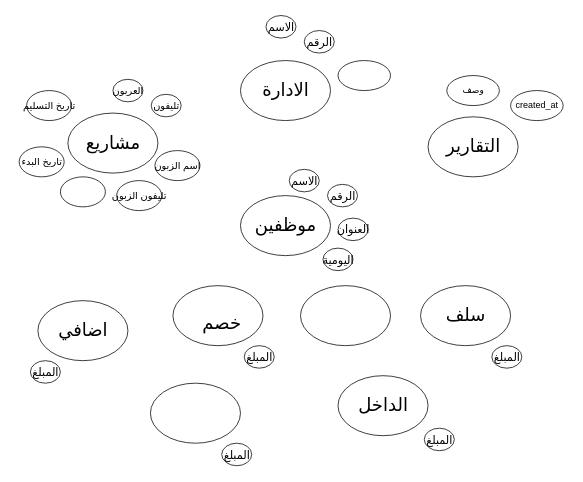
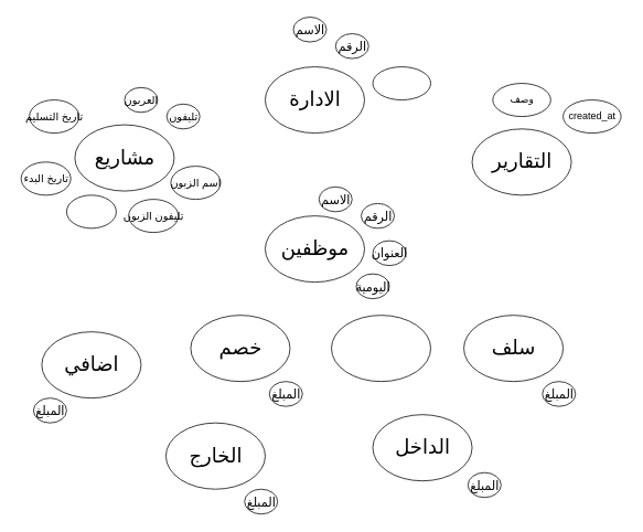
- <mxCell id="10" value="&lt;font style=&quot;font-size: 24px;&quot;&gt;خصم&lt;/font&gt;" style="text;html=1;align=center;verticalAlign=middle;resizable=0;points=[];autosize=1;strokeColor=none;fillColor=none;" vertex="1" parent="1"><mxGeometry x="265" y="410" width="60" height="40" as="geometry" /></mxCell>
+ <mxCell id="10" value="&lt;font style=&quot;font-size: 24px;&quot;&gt;خصم&lt;/font&gt;" style="text;html=1;align=center;verticalAlign=middle;resizable=0;points=[];autosize=1;strokeColor=none;fillColor=none;" vertex="1" parent="1"><mxGeometry x="260" y="400" width="60" height="40" as="geometry" /></mxCell>
+ <mxCell id="16" value="&lt;font style=&quot;font-size: 24px;&quot;&gt;الخارج&lt;/font&gt;" style="text;html=1;align=center;verticalAlign=middle;resizable=0;points=[];autosize=1;strokeColor=none;fillColor=none;" vertex="1" parent="1"><mxGeometry x="220" y="530" width="80" height="40" as="geometry" /></mxCell>
